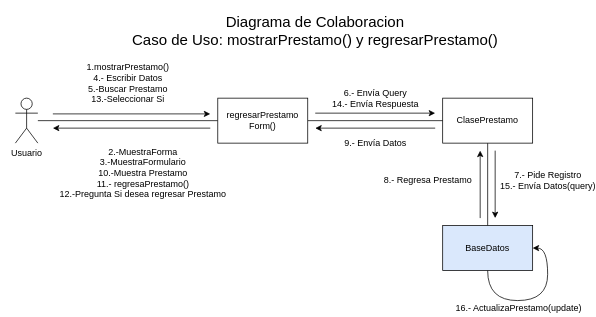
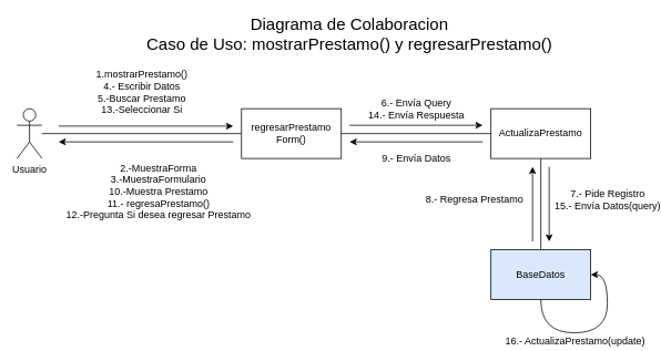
- <mxCell id="5" value="ClasePrestamo" style="rounded=0;whiteSpace=wrap;html=1;" vertex="1" parent="1"><mxGeometry x="590" y="130" width="120" height="60" as="geometry" /></mxCell>
+ <mxCell id="5" value="ActualizaPrestamo" style="rounded=0;whiteSpace=wrap;html=1;" vertex="1" parent="1"><mxGeometry x="590" y="130" width="120" height="60" as="geometry" /></mxCell>
